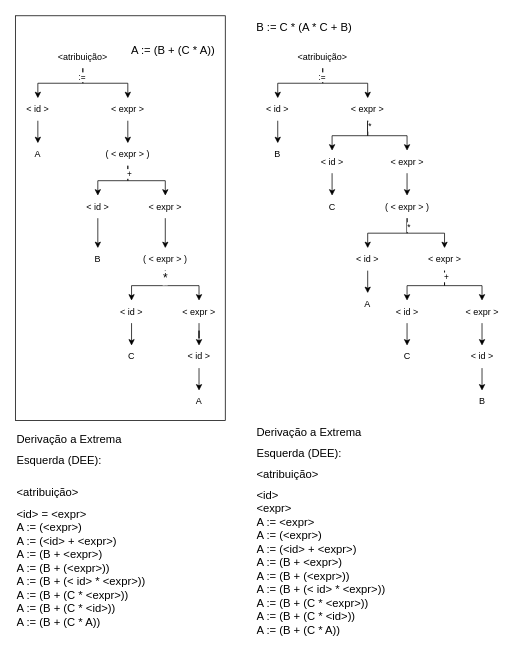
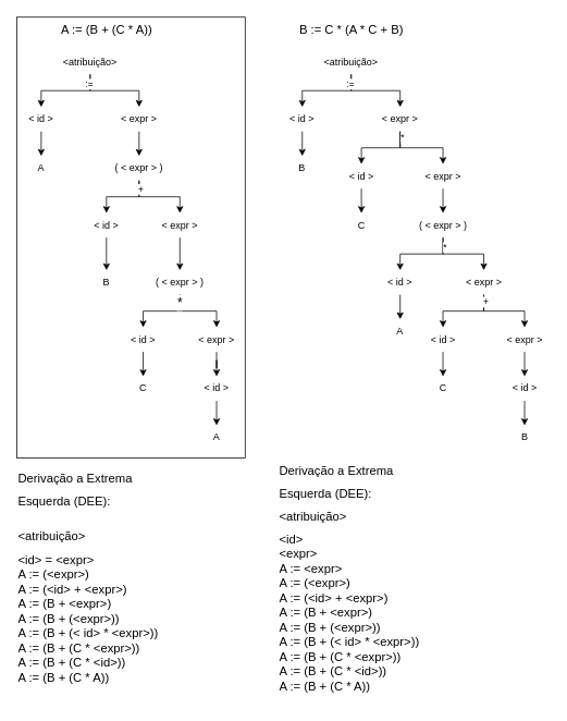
- <mxCell id="35" value="&lt;font style=&quot;font-size: 15px;&quot;&gt;B := C * (A * C + B)&lt;/font&gt;" style="text;html=1;align=center;verticalAlign=middle;whiteSpace=wrap;rounded=0;fontSize=15;" parent="1" vertex="1"><mxGeometry x="337.5" y="20" width="135" height="30" as="geometry" /></mxCell>
+ <mxCell id="35" value="&lt;font style=&quot;font-size: 15px;&quot;&gt;B := C * (A * C + B)&lt;/font&gt;" style="text;html=1;align=center;verticalAlign=middle;whiteSpace=wrap;rounded=0;fontSize=15;" parent="1" vertex="1"><mxGeometry x="362.5" width="135" height="30" as="geometry" y="20" /></mxCell>
- <mxCell id="11" value="&lt;font style=&quot;font-size: 15px;&quot;&gt;A := (B + (C * A))&lt;/font&gt;" style="text;html=1;align=center;verticalAlign=middle;whiteSpace=wrap;rounded=0;fontSize=15;" parent="1" vertex="1"><mxGeometry x="162.5" y="50" width="135" height="30" as="geometry" /></mxCell>
+ <mxCell id="11" value="&lt;font style=&quot;font-size: 15px;&quot;&gt;A := (B + (C * A))&lt;/font&gt;" style="text;html=1;align=center;verticalAlign=middle;whiteSpace=wrap;rounded=0;fontSize=15;" parent="1" vertex="1"><mxGeometry x="62.5" width="135" height="30" as="geometry" y="20" /></mxCell>
